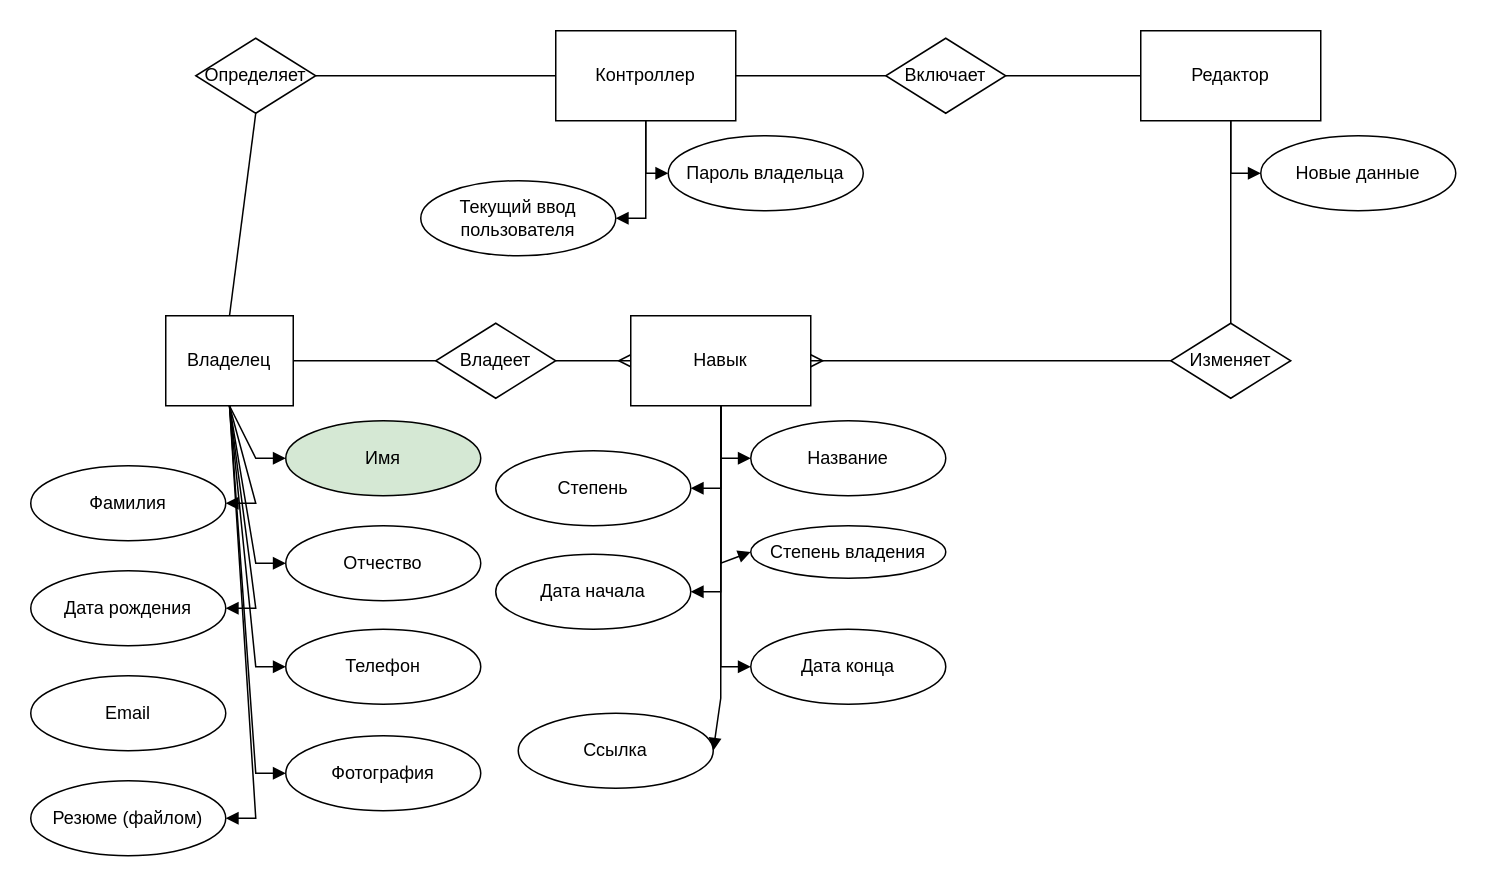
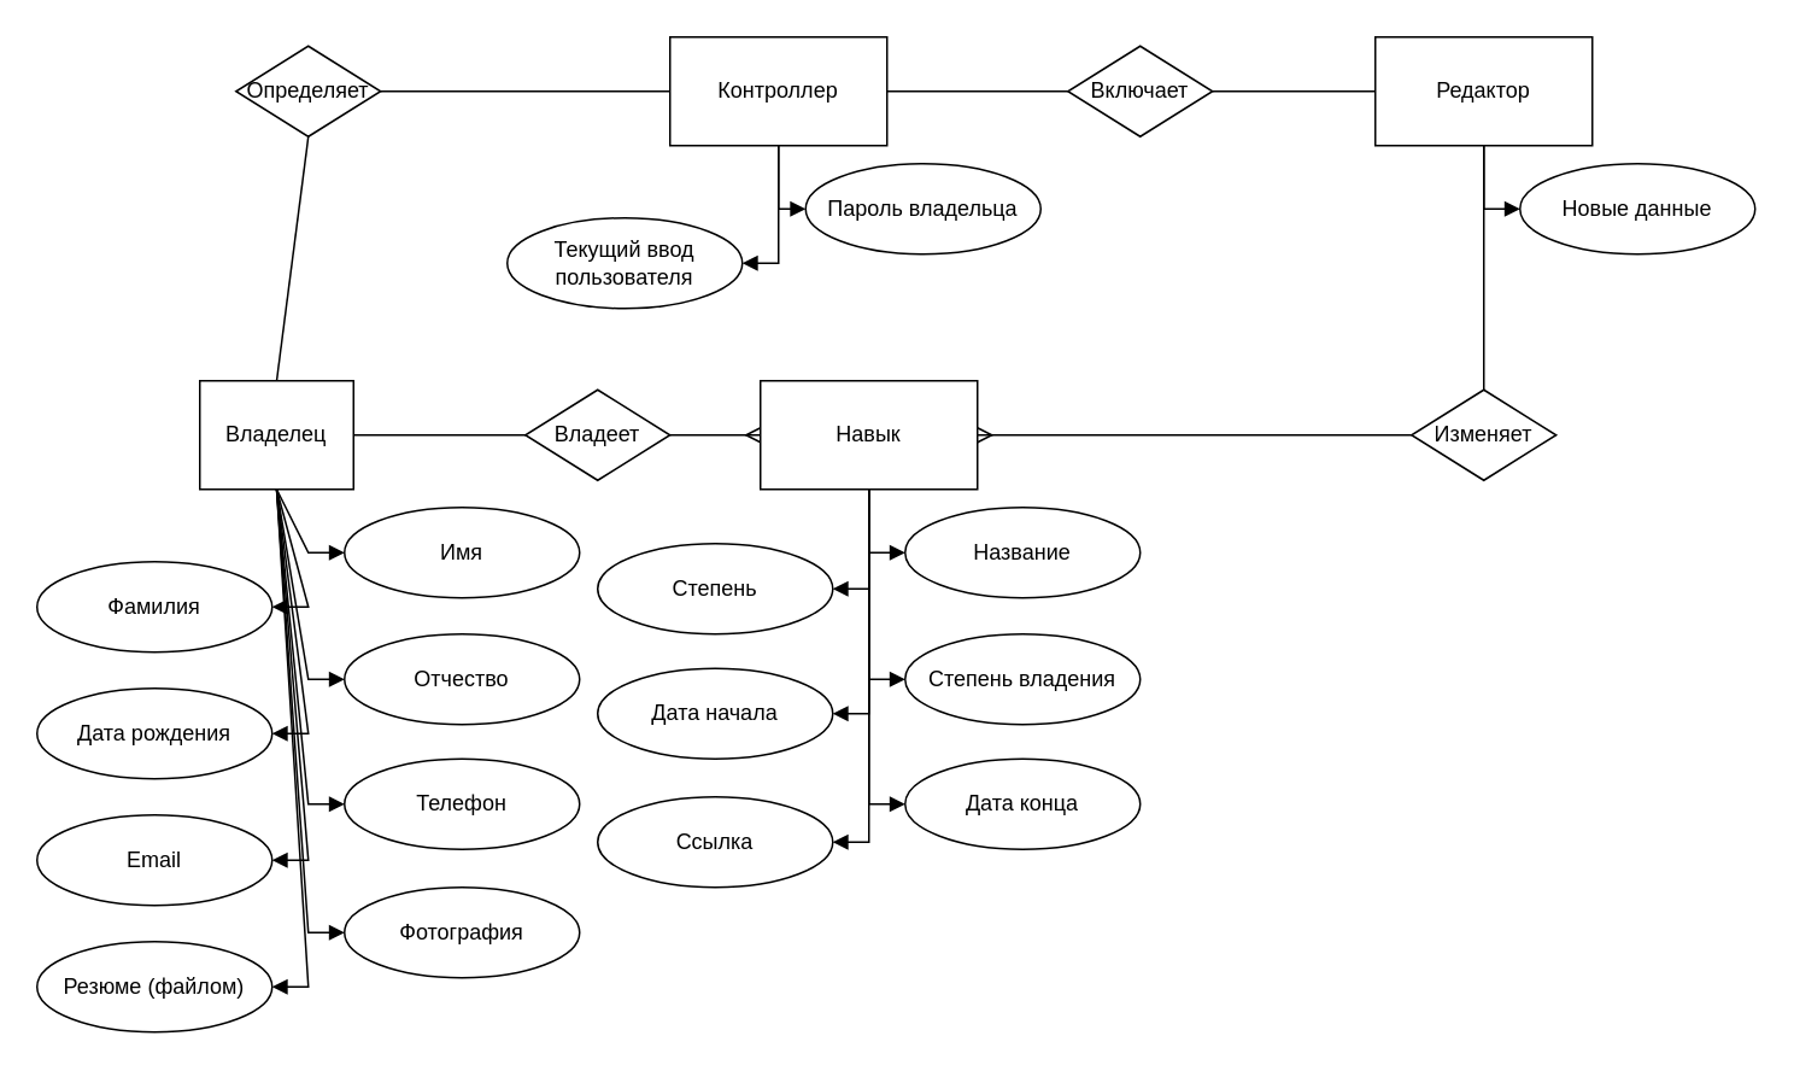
- <mxCell id="13" value="Имя" style="ellipse;whiteSpace=wrap;html=1;fillColor=#d5e8d4;" parent="1" vertex="1"><mxGeometry x="190" y="280" width="130" height="50" as="geometry" /></mxCell>
+ <mxCell id="13" value="Имя" style="ellipse;whiteSpace=wrap;html=1;" parent="1" vertex="1"><mxGeometry x="190" y="280" width="130" height="50" as="geometry" /></mxCell>
- <mxCell id="37" value="Степень владения" style="ellipse;whiteSpace=wrap;html=1;" vertex="1" parent="1"><mxGeometry x="500" y="350" width="130" height="35" as="geometry" /></mxCell>
+ <mxCell id="37" value="Степень владения" style="ellipse;whiteSpace=wrap;html=1;" vertex="1" parent="1"><mxGeometry x="500" y="350" width="130" height="50" as="geometry" /></mxCell>
+ <mxCell id="8" style="edgeStyle=none;rounded=0;html=1;exitX=0.5;exitY=1;exitDx=0;exitDy=0;entryX=1;entryY=0.5;entryDx=0;entryDy=0;endArrow=block;endFill=1;" edge="1" parent="1" source="12" target="35"><mxGeometry relative="1" as="geometry"><Array as="points"><mxPoint x="170" y="475" /></Array></mxGeometry></mxCell>
- <mxCell id="40" value="Ссылка" style="ellipse;whiteSpace=wrap;html=1;" vertex="1" parent="1"><mxGeometry x="345" y="475" width="130" height="50" as="geometry" /></mxCell>
+ <mxCell id="40" value="Ссылка" style="ellipse;whiteSpace=wrap;html=1;" vertex="1" parent="1"><mxGeometry x="330" y="440" width="130" height="50" as="geometry" /></mxCell>
